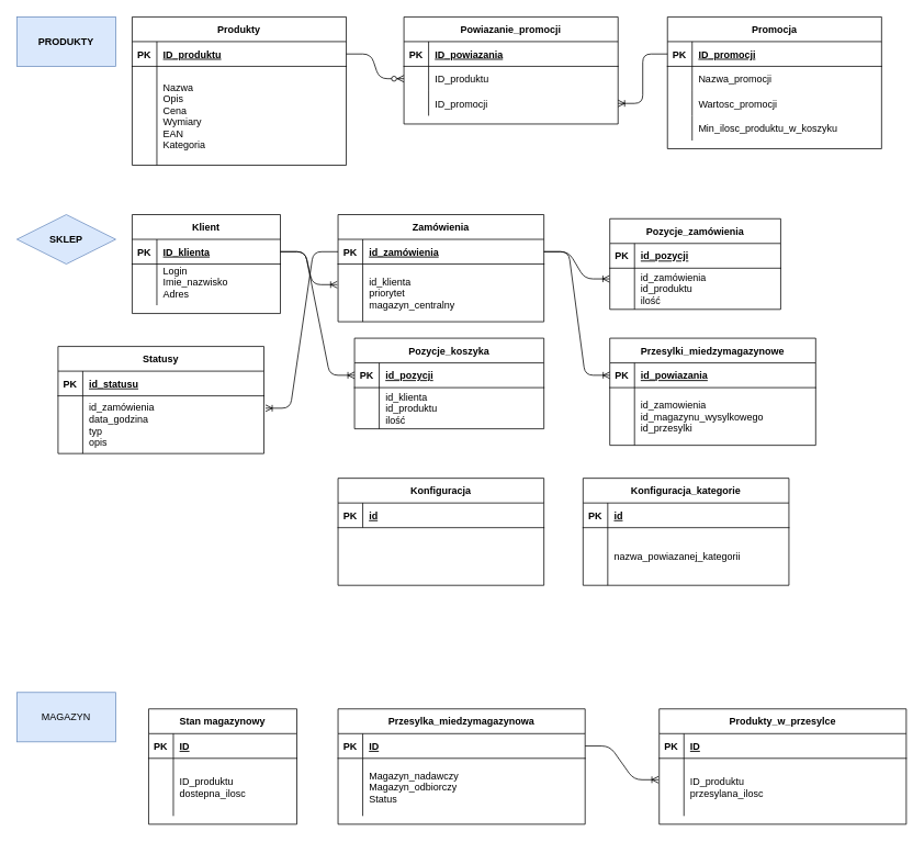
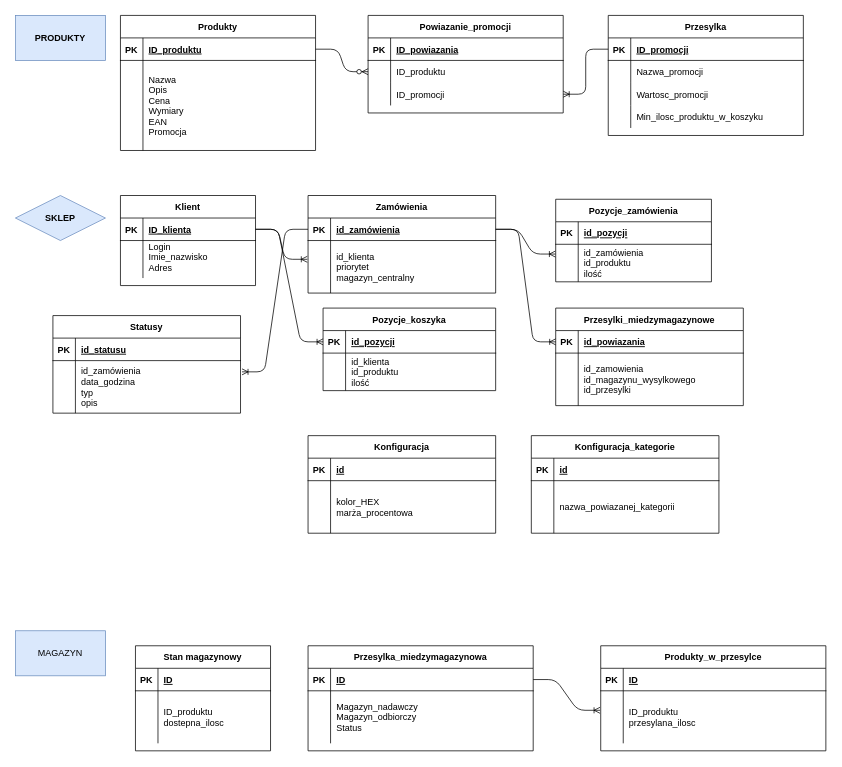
- <mxCell id="9" value="Promocja" style="shape=table;startSize=30;container=1;collapsible=1;childLayout=tableLayout;fixedRows=1;rowLines=0;fontStyle=1;align=center;resizeLast=1;" vertex="1" parent="1"><mxGeometry x="810" y="20" width="260" height="160" as="geometry" /></mxCell>
+ <mxCell id="9" value="Przesylka" style="shape=table;startSize=30;container=1;collapsible=1;childLayout=tableLayout;fixedRows=1;rowLines=0;fontStyle=1;align=center;resizeLast=1;" vertex="1" parent="1"><mxGeometry x="810" y="20" width="260" height="160" as="geometry" /></mxCell>
- <mxCell id="8" value="Nazwa&#10;Opis&#10;Cena&#10;Wymiary&#10;EAN&#10;Kategoria" style="shape=partialRectangle;connectable=0;fillColor=none;top=0;left=0;bottom=0;right=0;align=left;spacingLeft=6;overflow=hidden;" vertex="1" parent="6"><mxGeometry x="30" width="230" height="120" as="geometry" /></mxCell>
+ <mxCell id="8" value="Nazwa&#10;Opis&#10;Cena&#10;Wymiary&#10;EAN&#10;Promocja" style="shape=partialRectangle;connectable=0;fillColor=none;top=0;left=0;bottom=0;right=0;align=left;spacingLeft=6;overflow=hidden;" vertex="1" parent="6"><mxGeometry x="30" width="230" height="120" as="geometry" /></mxCell>
+ <mxCell id="45" value="kolor_HEX&#10;marża_procentowa" style="shape=partialRectangle;overflow=hidden;connectable=0;fillColor=none;top=0;left=0;bottom=0;right=0;align=left;spacingLeft=6;fontFamily=Helvetica;spacing=2;spacingTop=0;verticalAlign=middle;" vertex="1" parent="43"><mxGeometry x="30" width="220" height="70" as="geometry" /></mxCell>
